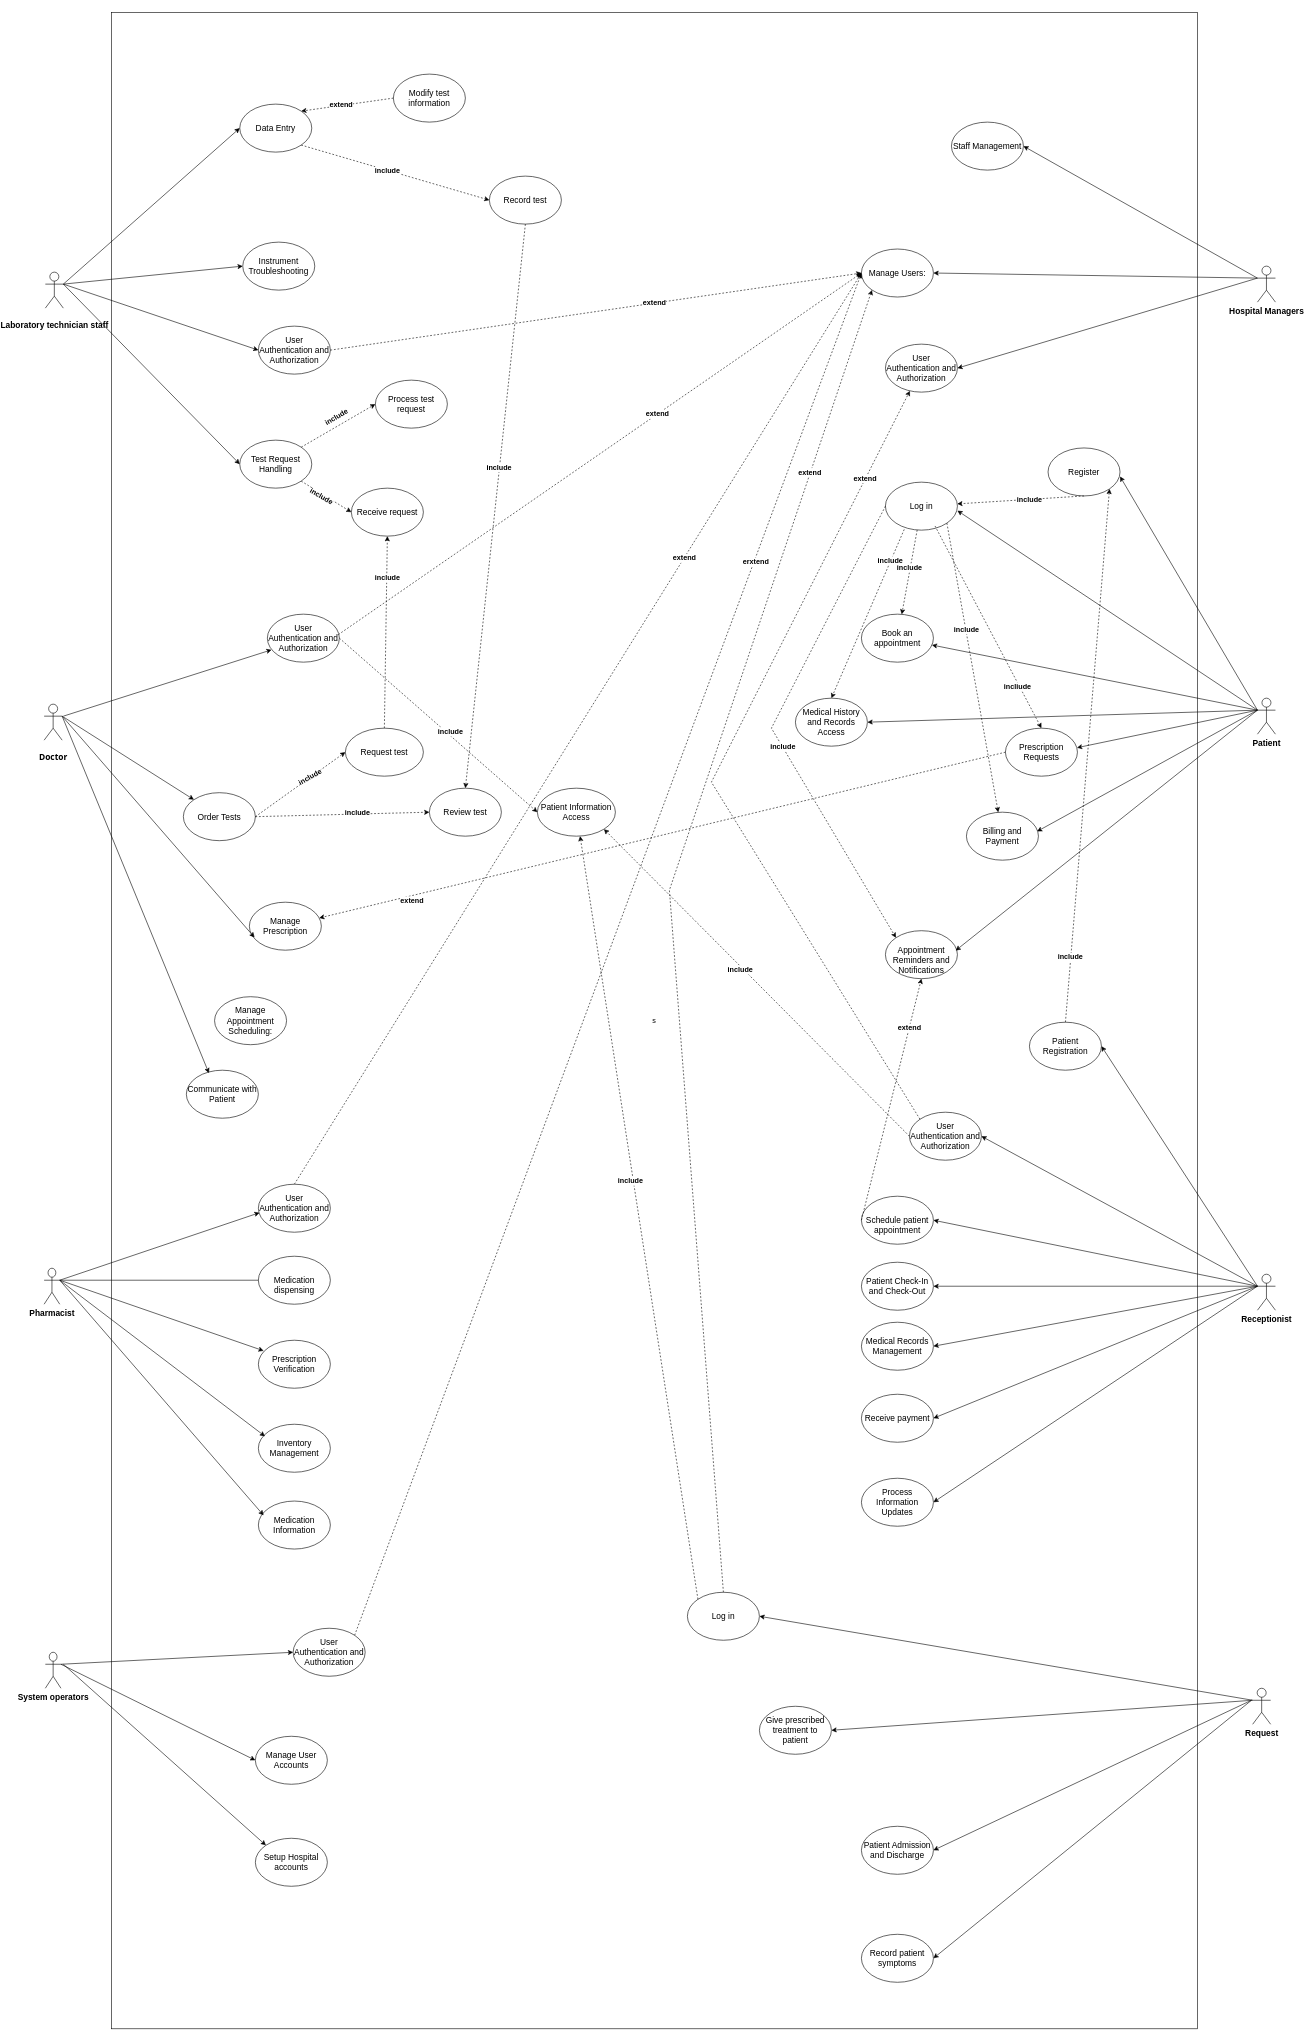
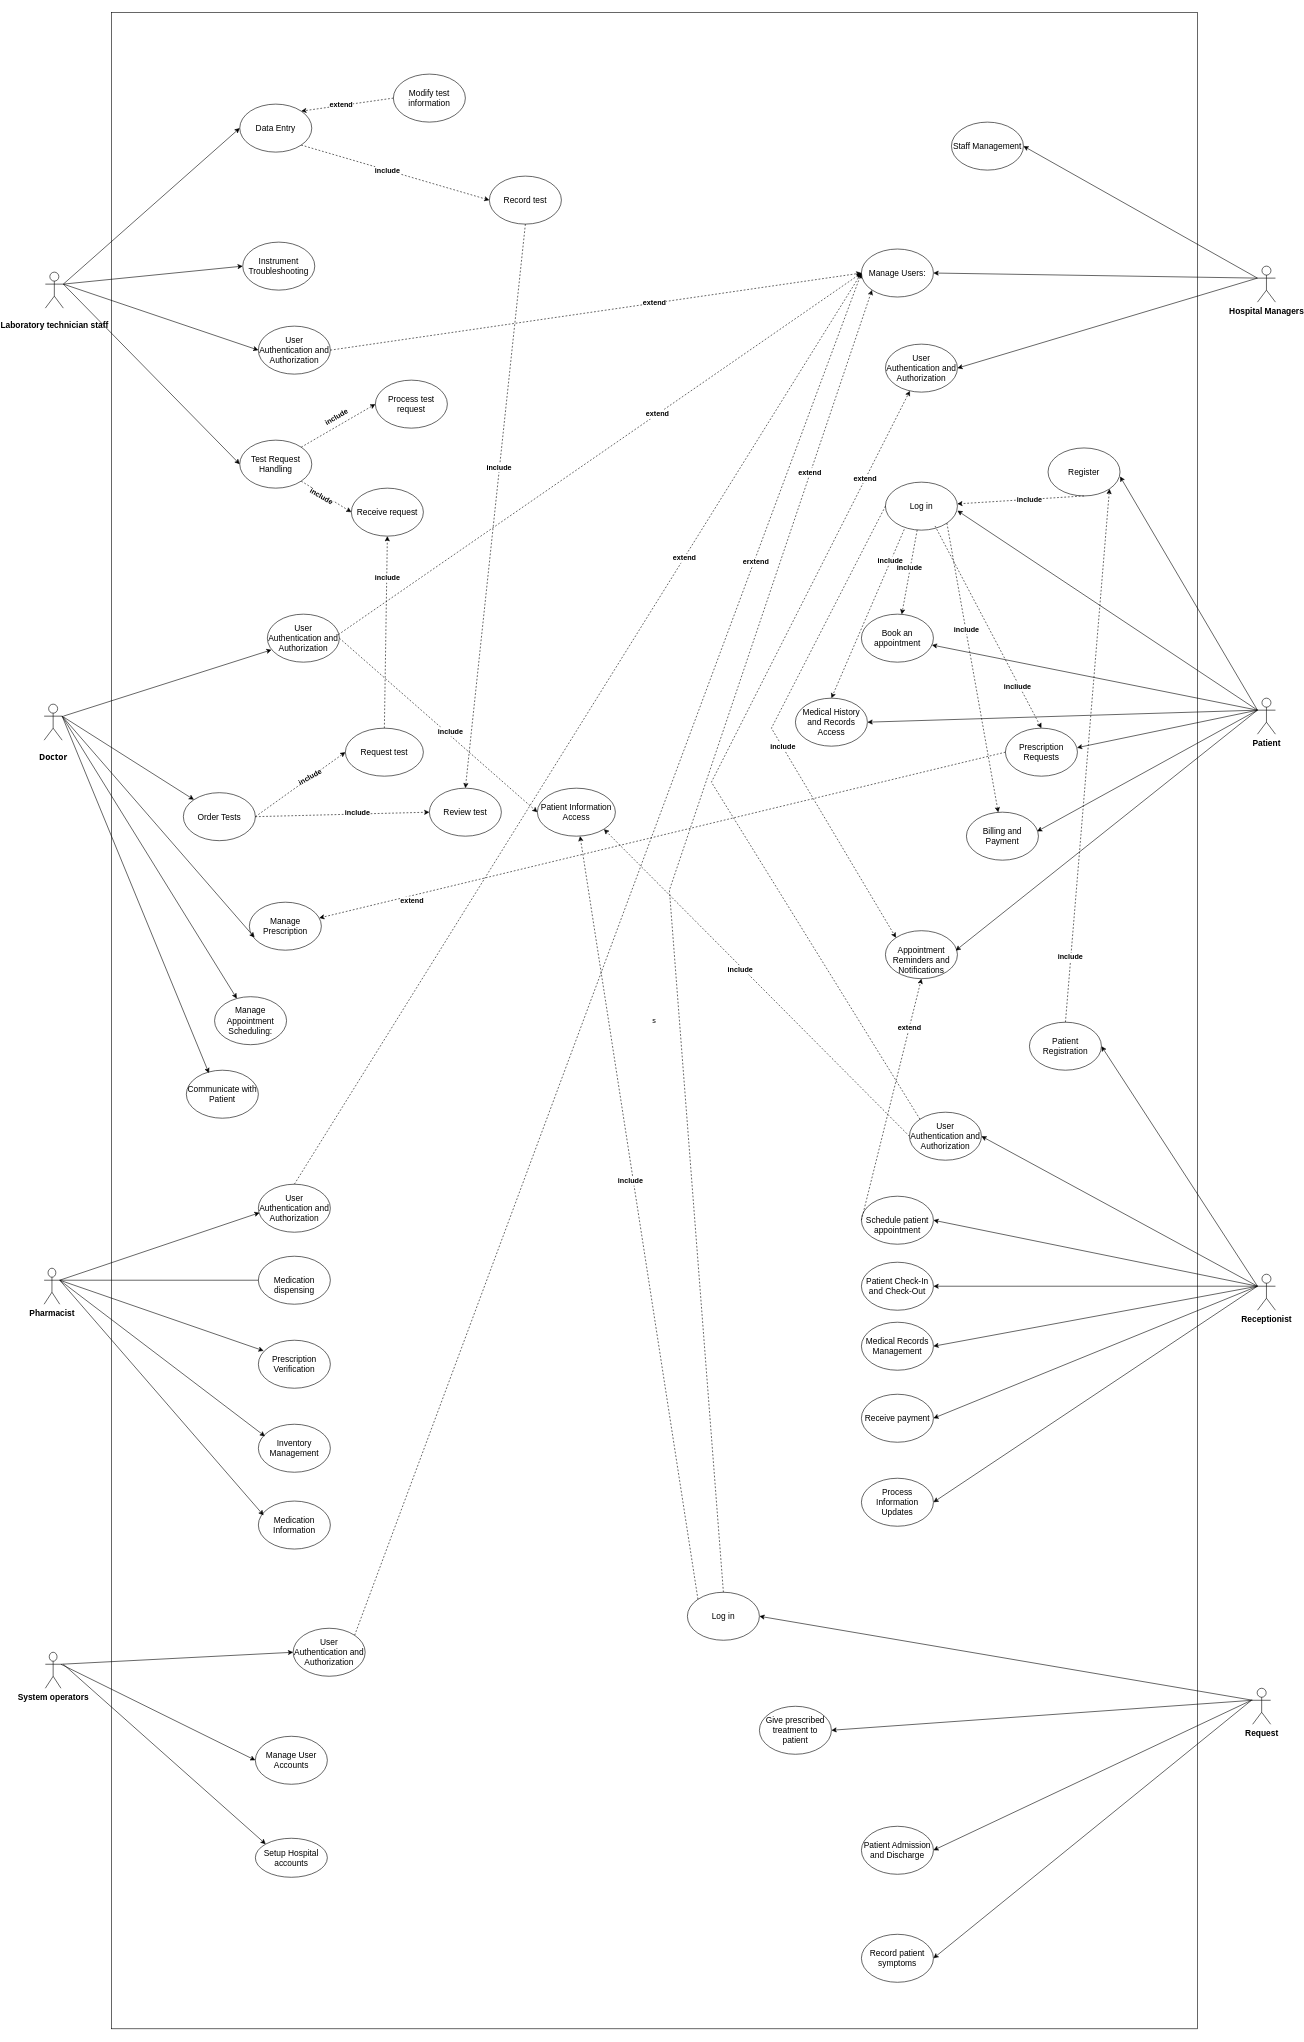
+ <mxCell id="73" value="" style="endArrow=classic;html=1;rounded=0;exitX=1;exitY=0.333;exitDx=0;exitDy=0;exitPerimeter=0;" parent="1" source="3" target="18" edge="1"><mxGeometry width="50" height="50" relative="1" as="geometry"><mxPoint x="312" y="1483" as="sourcePoint" /><mxPoint x="362" y="1433" as="targetPoint" /></mxGeometry></mxCell>
- <mxCell id="39" value="&lt;font style=&quot;font-size: 14px;&quot;&gt;Setup Hospital accounts&lt;/font&gt;" style="ellipse;whiteSpace=wrap;html=1;" parent="1" vertex="1"><mxGeometry x="372" y="3063" width="120" height="80" as="geometry" /></mxCell>
+ <mxCell id="39" value="&lt;font style=&quot;font-size: 14px;&quot;&gt;Setup Hospital accounts&lt;/font&gt;" style="ellipse;whiteSpace=wrap;html=1;" parent="1" vertex="1"><mxGeometry x="372" y="3063" width="120" height="65" as="geometry" /></mxCell>
